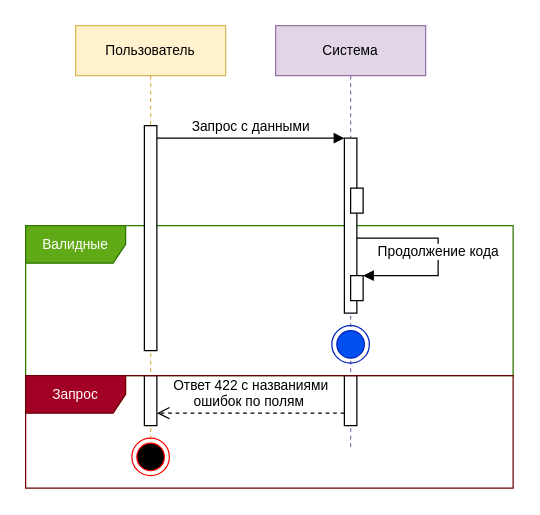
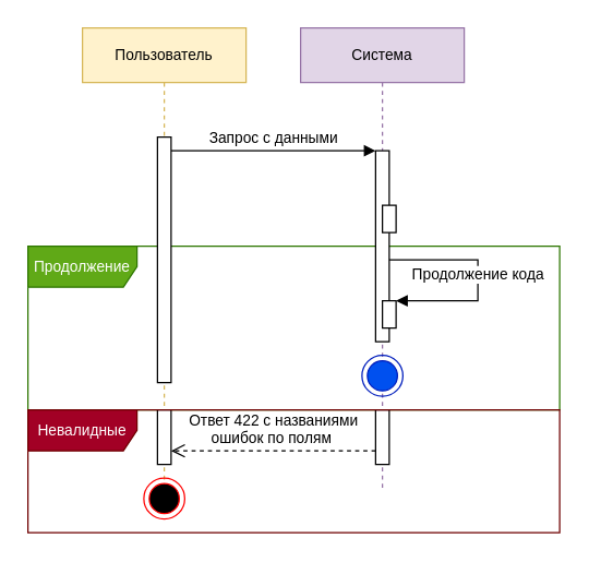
- <mxCell id="3" value="Валидные" style="shape=umlFrame;whiteSpace=wrap;html=1;labelBackgroundColor=none;strokeColor=#2D7600;fontFamily=Helvetica;fontSize=11;fillColor=#60a917;fontColor=#ffffff;width=80;height=30;" parent="1" vertex="1"><mxGeometry x="20" y="180" width="390" height="120" as="geometry" /></mxCell>
+ <mxCell id="3" value="Продолжение" style="shape=umlFrame;whiteSpace=wrap;html=1;labelBackgroundColor=none;strokeColor=#2D7600;fontFamily=Helvetica;fontSize=11;fillColor=#60a917;fontColor=#ffffff;width=80;height=30;" parent="1" vertex="1"><mxGeometry x="20" y="180" width="390" height="120" as="geometry" /></mxCell>
- <mxCell id="13" value="Запрос" style="shape=umlFrame;whiteSpace=wrap;html=1;labelBackgroundColor=none;strokeColor=#6F0000;fontFamily=Helvetica;fontSize=11;fillColor=#a20025;fontColor=#ffffff;width=80;height=30;" parent="1" vertex="1"><mxGeometry x="20" y="300" width="390" height="90" as="geometry" /></mxCell>
+ <mxCell id="13" value="Невалидные" style="shape=umlFrame;whiteSpace=wrap;html=1;labelBackgroundColor=none;strokeColor=#6F0000;fontFamily=Helvetica;fontSize=11;fillColor=#a20025;fontColor=#ffffff;width=80;height=30;" parent="1" vertex="1"><mxGeometry x="20" y="300" width="390" height="90" as="geometry" /></mxCell>
